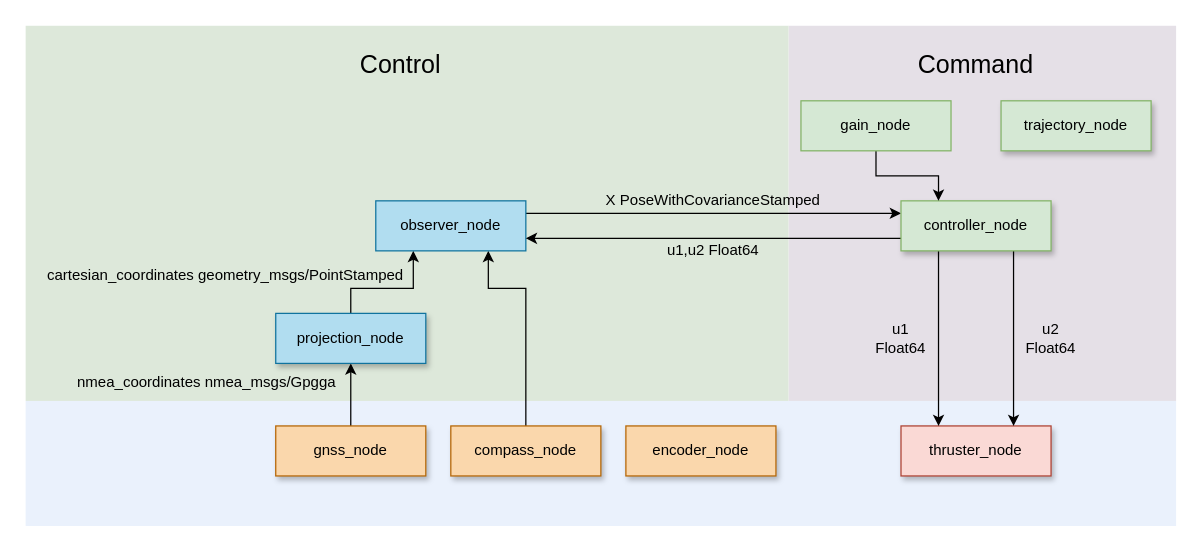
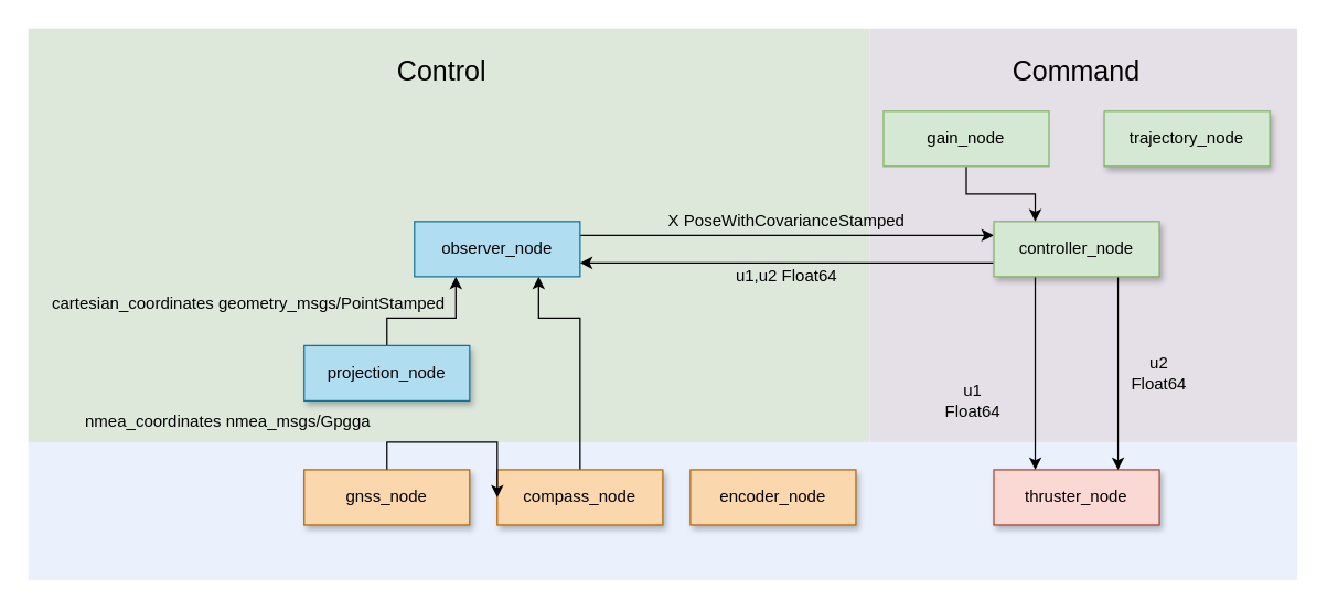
- <mxCell id="24" value="u1 Float64" style="text;html=1;strokeColor=none;fillColor=none;align=center;verticalAlign=middle;whiteSpace=wrap;rounded=0;" parent="1" vertex="1"><mxGeometry x="700" y="260" width="40" height="20" as="geometry" /></mxCell>
+ <mxCell id="24" value="u1 Float64" style="text;html=1;strokeColor=none;fillColor=none;align=center;verticalAlign=middle;whiteSpace=wrap;rounded=0;" parent="1" vertex="1"><mxGeometry x="685" y="280" width="40" height="20" as="geometry" /></mxCell>
- <mxCell id="7" style="edgeStyle=orthogonalEdgeStyle;rounded=0;orthogonalLoop=1;jettySize=auto;html=1;exitX=0.5;exitY=0;exitDx=0;exitDy=0;entryX=0.5;entryY=1;entryDx=0;entryDy=0;" parent="1" source="8" target="11" edge="1"><mxGeometry relative="1" as="geometry" /></mxCell>
+ <mxCell id="7" style="edgeStyle=orthogonalEdgeStyle;rounded=0;orthogonalLoop=1;jettySize=auto;html=1;exitX=0.5;exitY=0;exitDx=0;exitDy=0;" parent="1" source="8" target="6" edge="1"><mxGeometry relative="1" as="geometry" /></mxCell>
